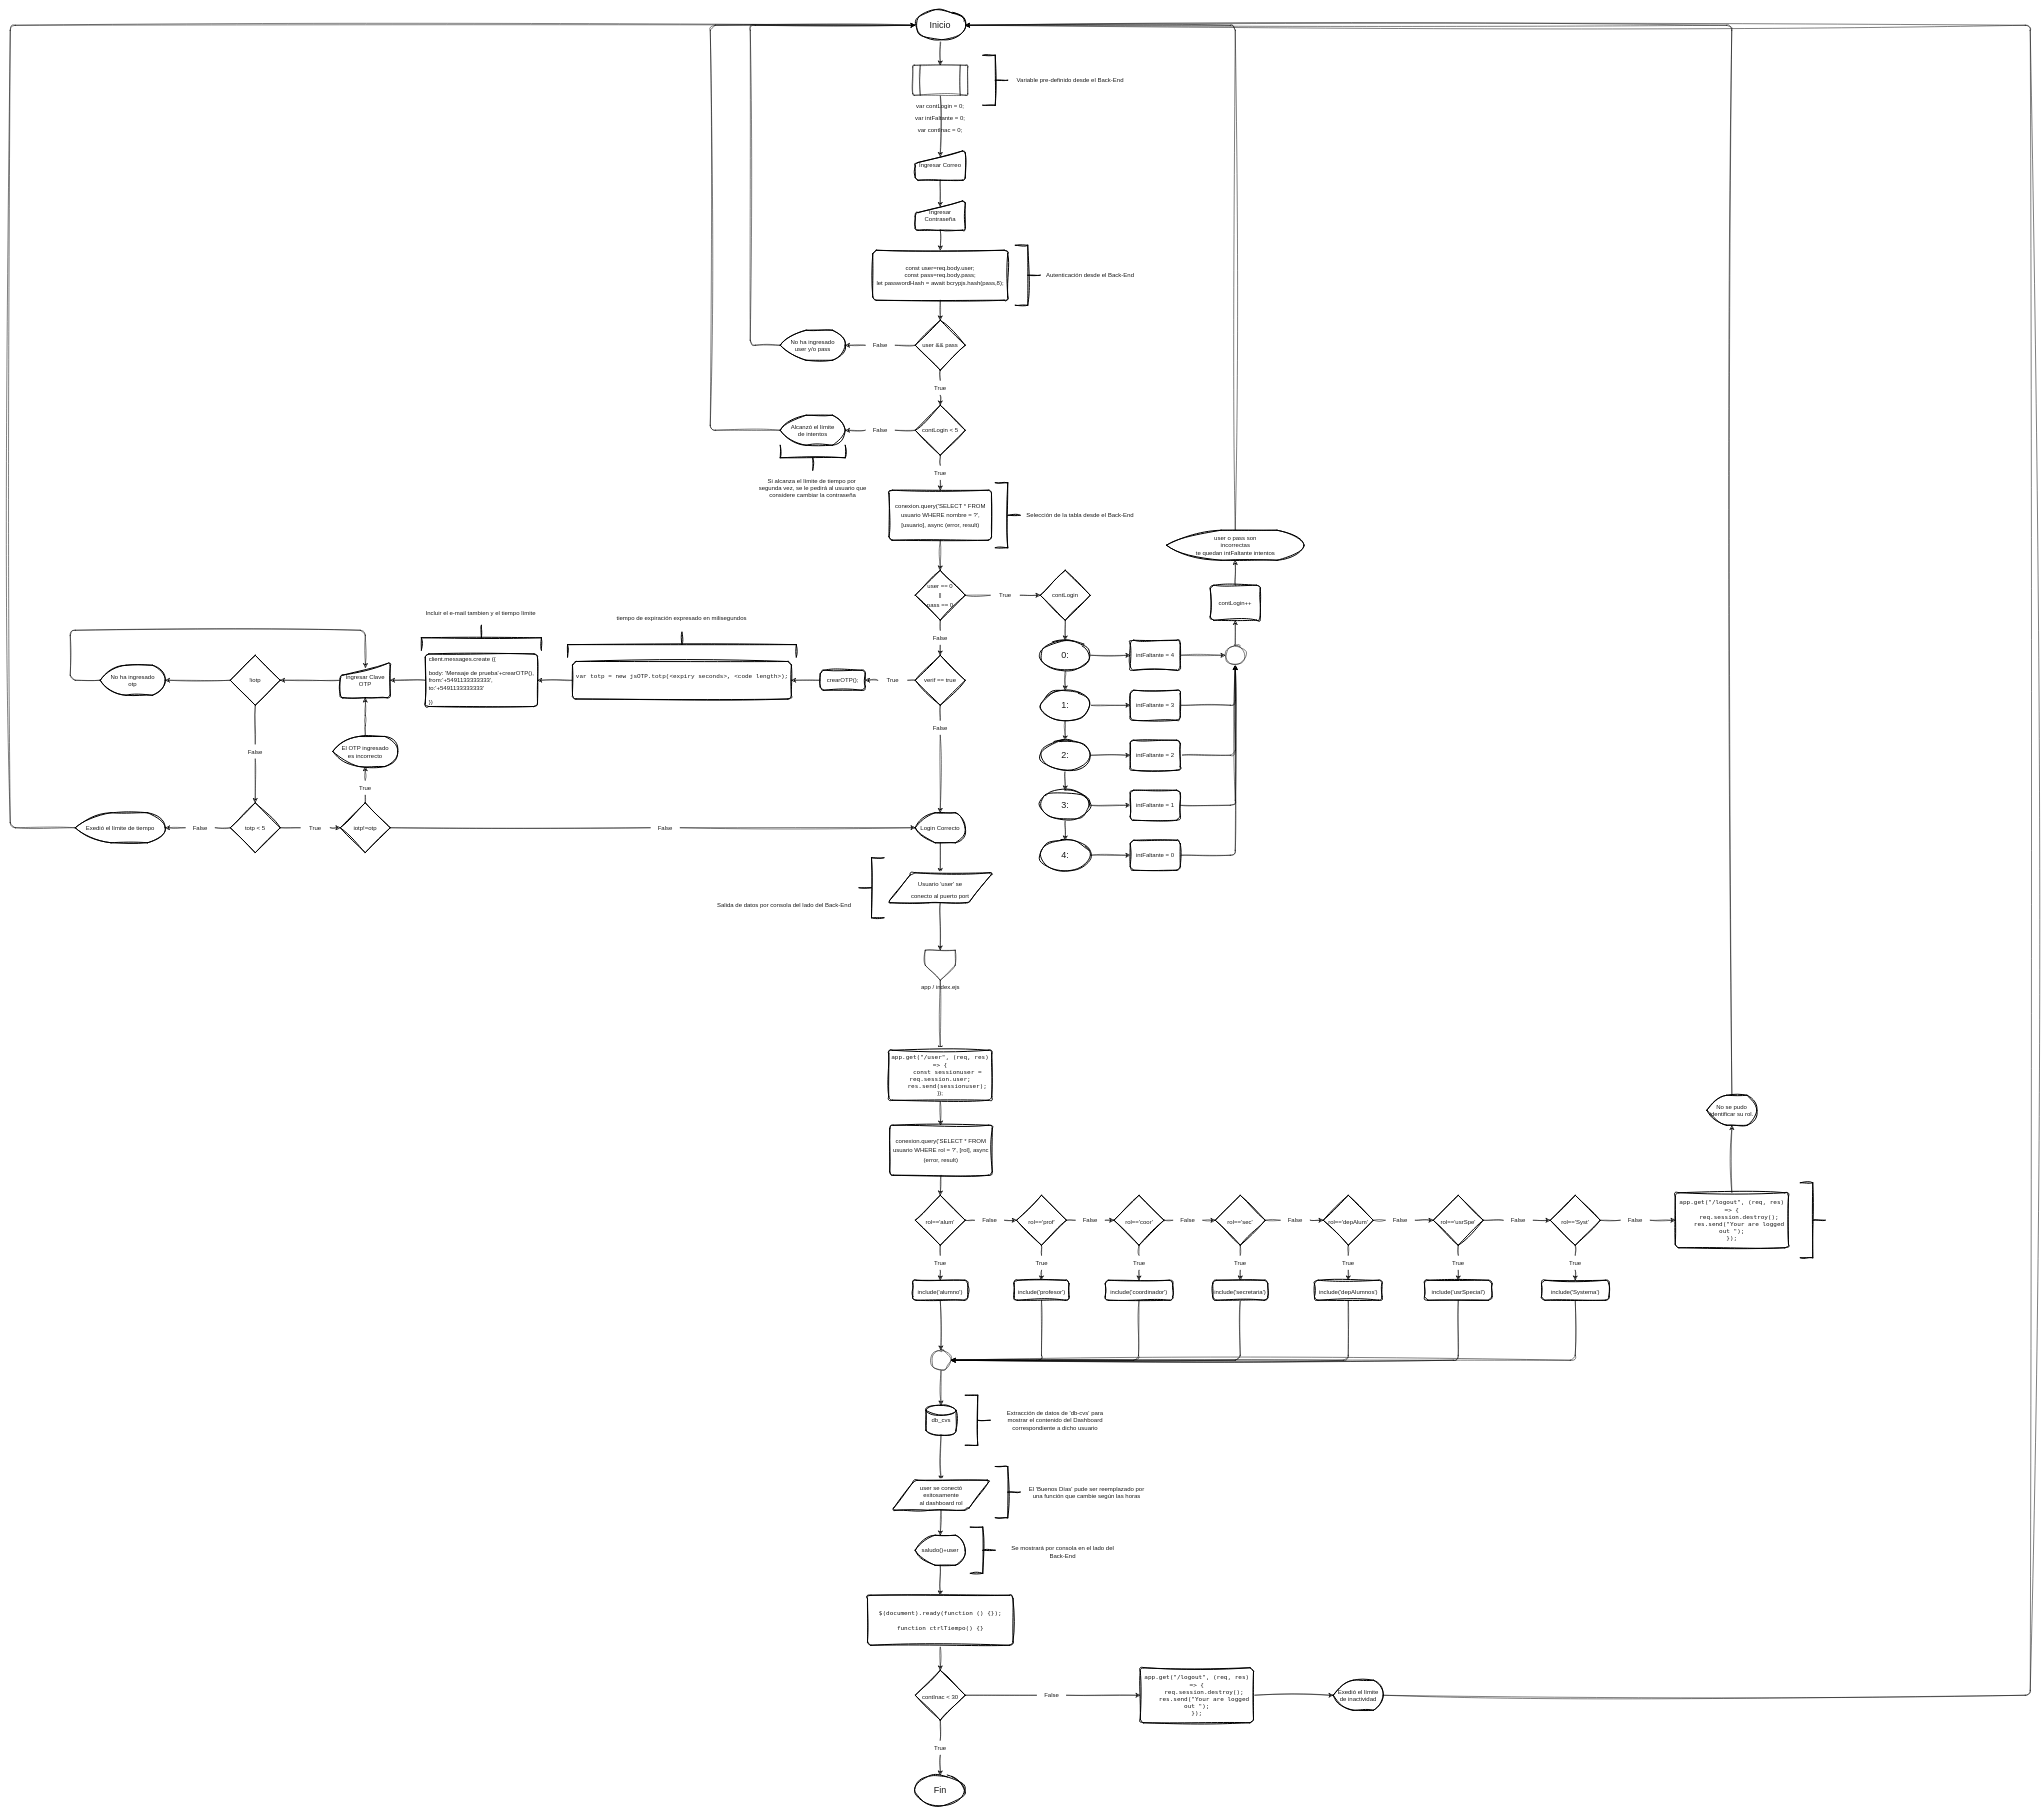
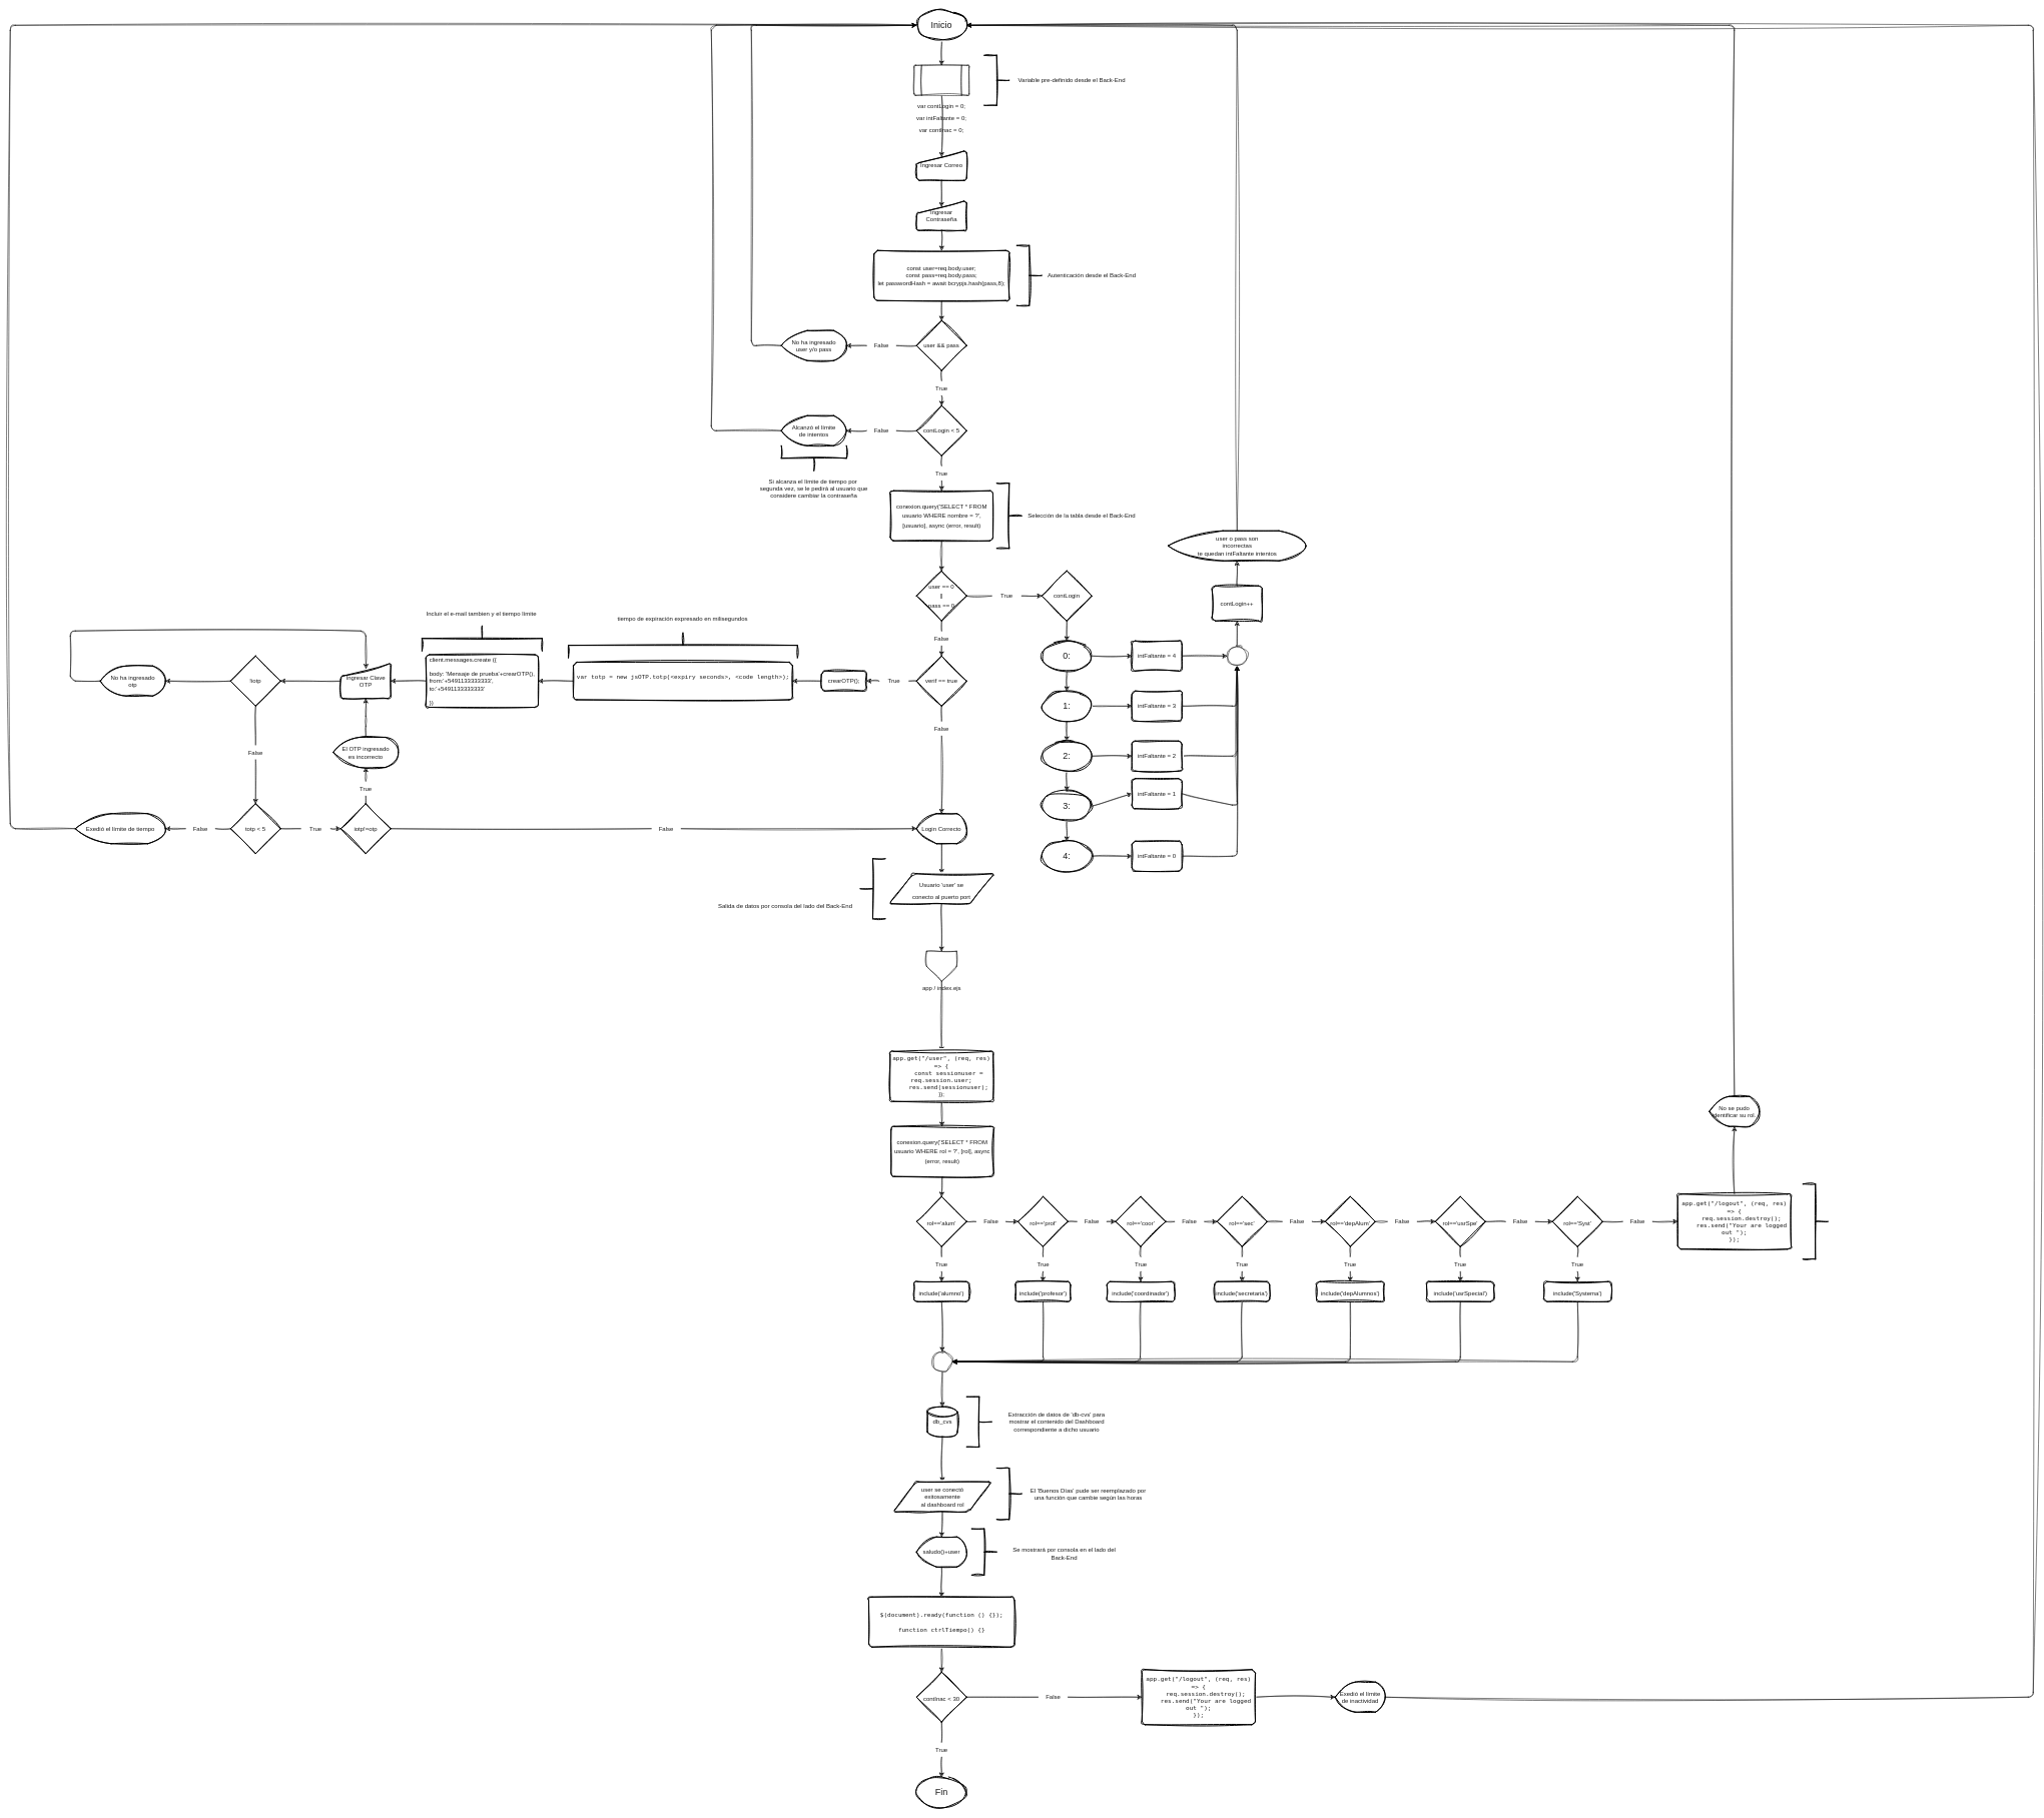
- <mxCell id="76" value="intFaltante = 1" style="rounded=1;whiteSpace=wrap;html=1;absoluteArcSize=1;arcSize=14;strokeWidth=2;hachureGap=4;fontFamily=Helvetica;fontSize=12;labelBackgroundColor=none;fontColor=#191919;sketch=1;curveFitting=1;jiggle=2;" parent="1" vertex="1"><mxGeometry x="2260" y="1580" width="100" height="60" as="geometry" /></mxCell>
+ <mxCell id="76" value="intFaltante = 1" style="rounded=1;whiteSpace=wrap;html=1;absoluteArcSize=1;arcSize=14;strokeWidth=2;hachureGap=4;fontFamily=Helvetica;fontSize=12;labelBackgroundColor=none;fontColor=#191919;sketch=1;curveFitting=1;jiggle=2;" parent="1" vertex="1"><mxGeometry x="2260" y="1555" width="100" height="60" as="geometry" /></mxCell>
